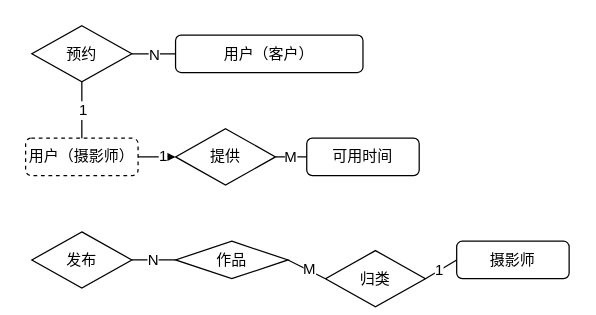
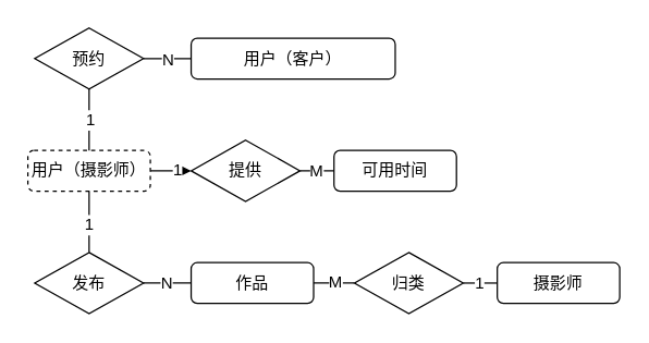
+ <mxCell id="17" value="" style="endArrow=none;html=1;rounded=0;fontSize=12;startSize=8;endSize=8;curved=1;entryX=0.5;entryY=1;entryDx=0;entryDy=0;" edge="1" parent="1" source="15" target="2"><mxGeometry width="50" height="50" relative="1" as="geometry"><mxPoint x="275" y="265" as="sourcePoint" /><mxPoint x="325" y="215" as="targetPoint" /></mxGeometry></mxCell>
+ <mxCell id="18" value="1" style="edgeLabel;html=1;align=center;verticalAlign=middle;resizable=0;points=[];fontSize=12;" vertex="1" connectable="0" parent="17"><mxGeometry x="-0.067" y="1" relative="1" as="geometry"><mxPoint as="offset" /></mxGeometry></mxCell>
- <mxCell id="16" value="作品" style="rhombus;whiteSpace=wrap;html=1;" vertex="1" parent="1"><mxGeometry x="140" y="192.5" width="90" height="30" as="geometry" /></mxCell>
+ <mxCell id="16" value="作品" style="rounded=1;whiteSpace=wrap;html=1;" vertex="1" parent="1"><mxGeometry x="140" y="192.5" width="90" height="30" as="geometry" /></mxCell>
- <mxCell id="21" value="归类" style="rhombus;whiteSpace=wrap;html=1;" vertex="1" parent="1"><mxGeometry x="260" y="200" width="80" height="45" as="geometry" /></mxCell>
+ <mxCell id="21" value="归类" style="rhombus;whiteSpace=wrap;html=1;" vertex="1" parent="1"><mxGeometry x="260" y="185" width="80" height="45" as="geometry" /></mxCell>
